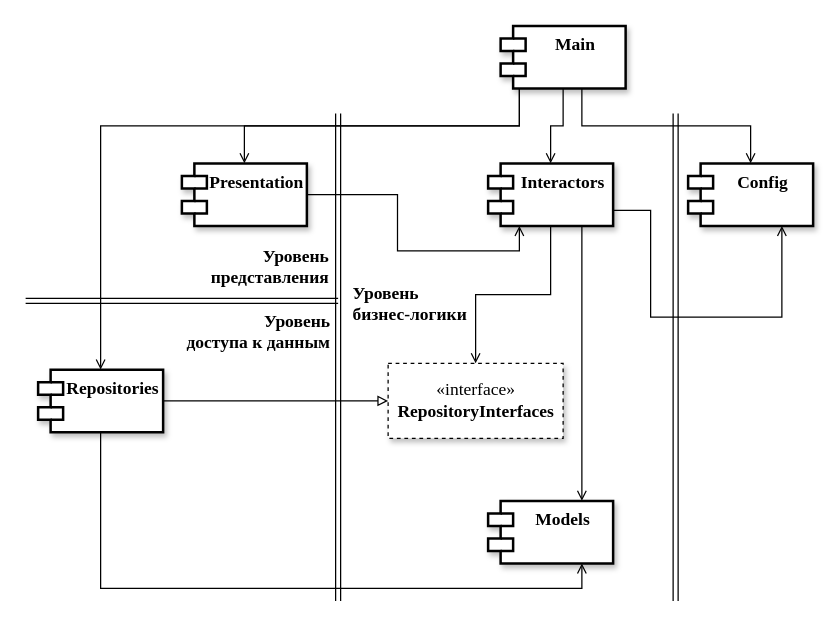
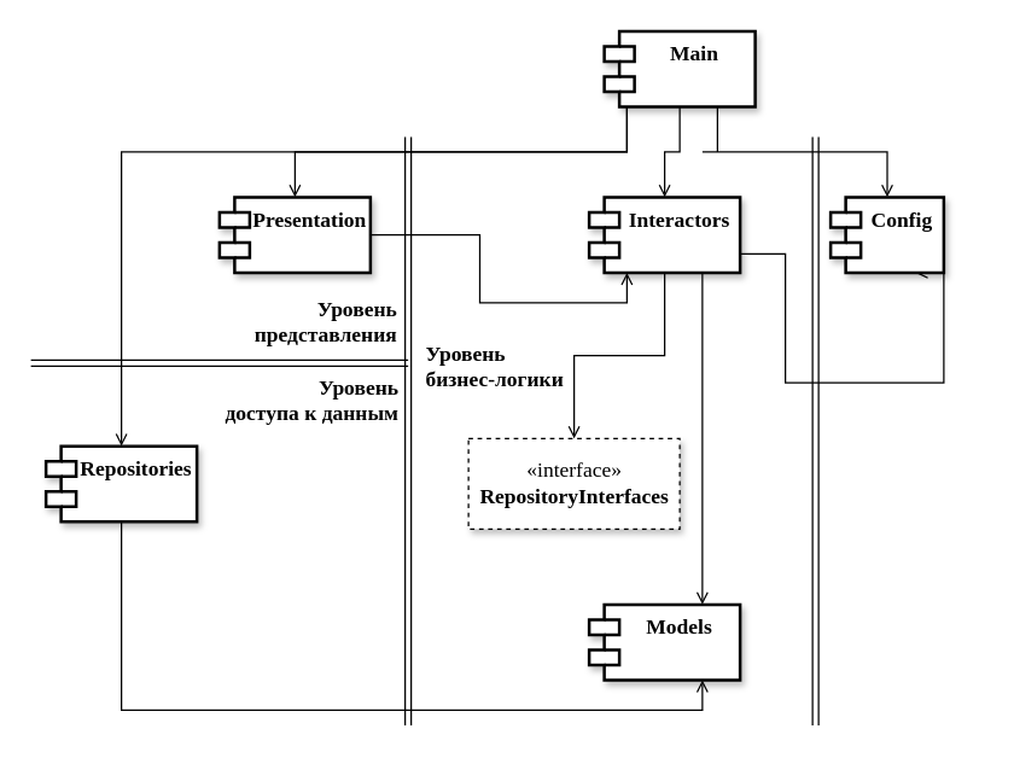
- <mxCell id="15" value="Config" style="shape=module;align=left;spacingLeft=20;align=center;verticalAlign=top;strokeWidth=2;fontFamily=Times New Roman;fontSize=14;shadow=1;fontStyle=1" parent="1" vertex="1"><mxGeometry x="550" y="130" width="100" height="50" as="geometry" /></mxCell>
+ <mxCell id="15" value="Config" style="shape=module;align=left;spacingLeft=20;align=center;verticalAlign=top;strokeWidth=2;fontFamily=Times New Roman;fontSize=14;shadow=1;fontStyle=1" parent="1" vertex="1"><mxGeometry x="550" y="130" width="75" height="50" as="geometry" /></mxCell>
- <mxCell id="9" style="edgeStyle=orthogonalEdgeStyle;rounded=0;orthogonalLoop=1;jettySize=auto;html=1;exitX=1;exitY=0.5;exitDx=0;exitDy=0;entryX=0;entryY=0.5;entryDx=0;entryDy=0;fontFamily=Times New Roman;fontSize=14;endArrow=block;endFill=0;" edge="1" parent="1" source="10" target="23"><mxGeometry relative="1" as="geometry" /></mxCell>
